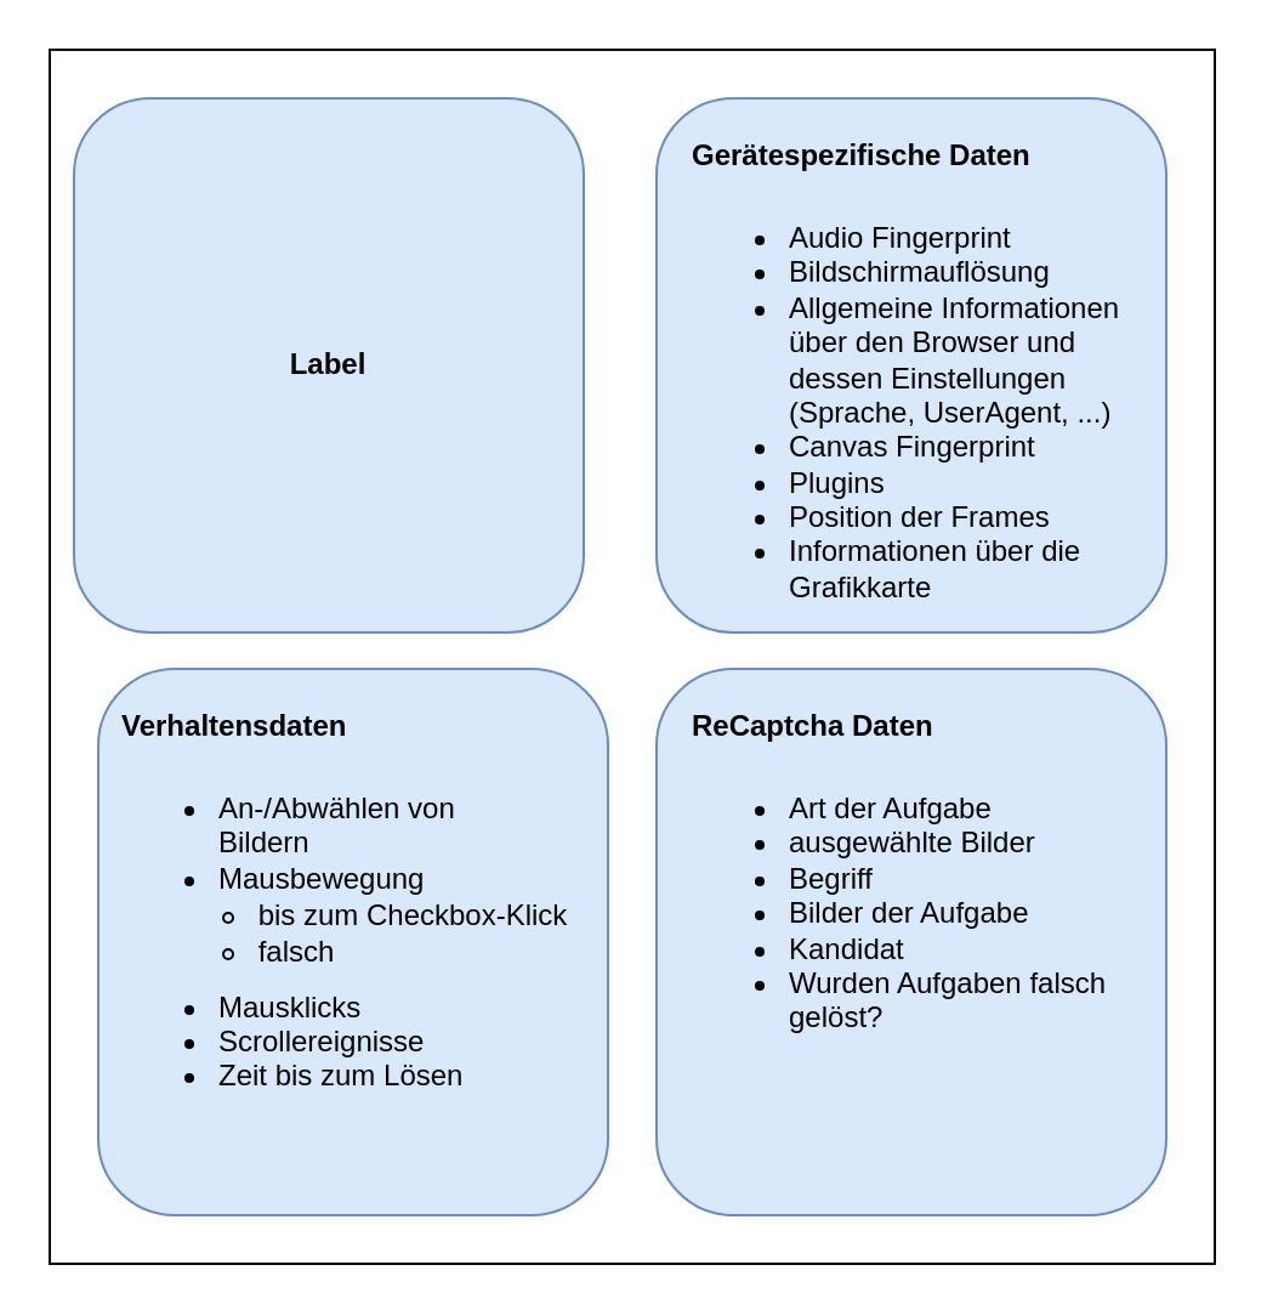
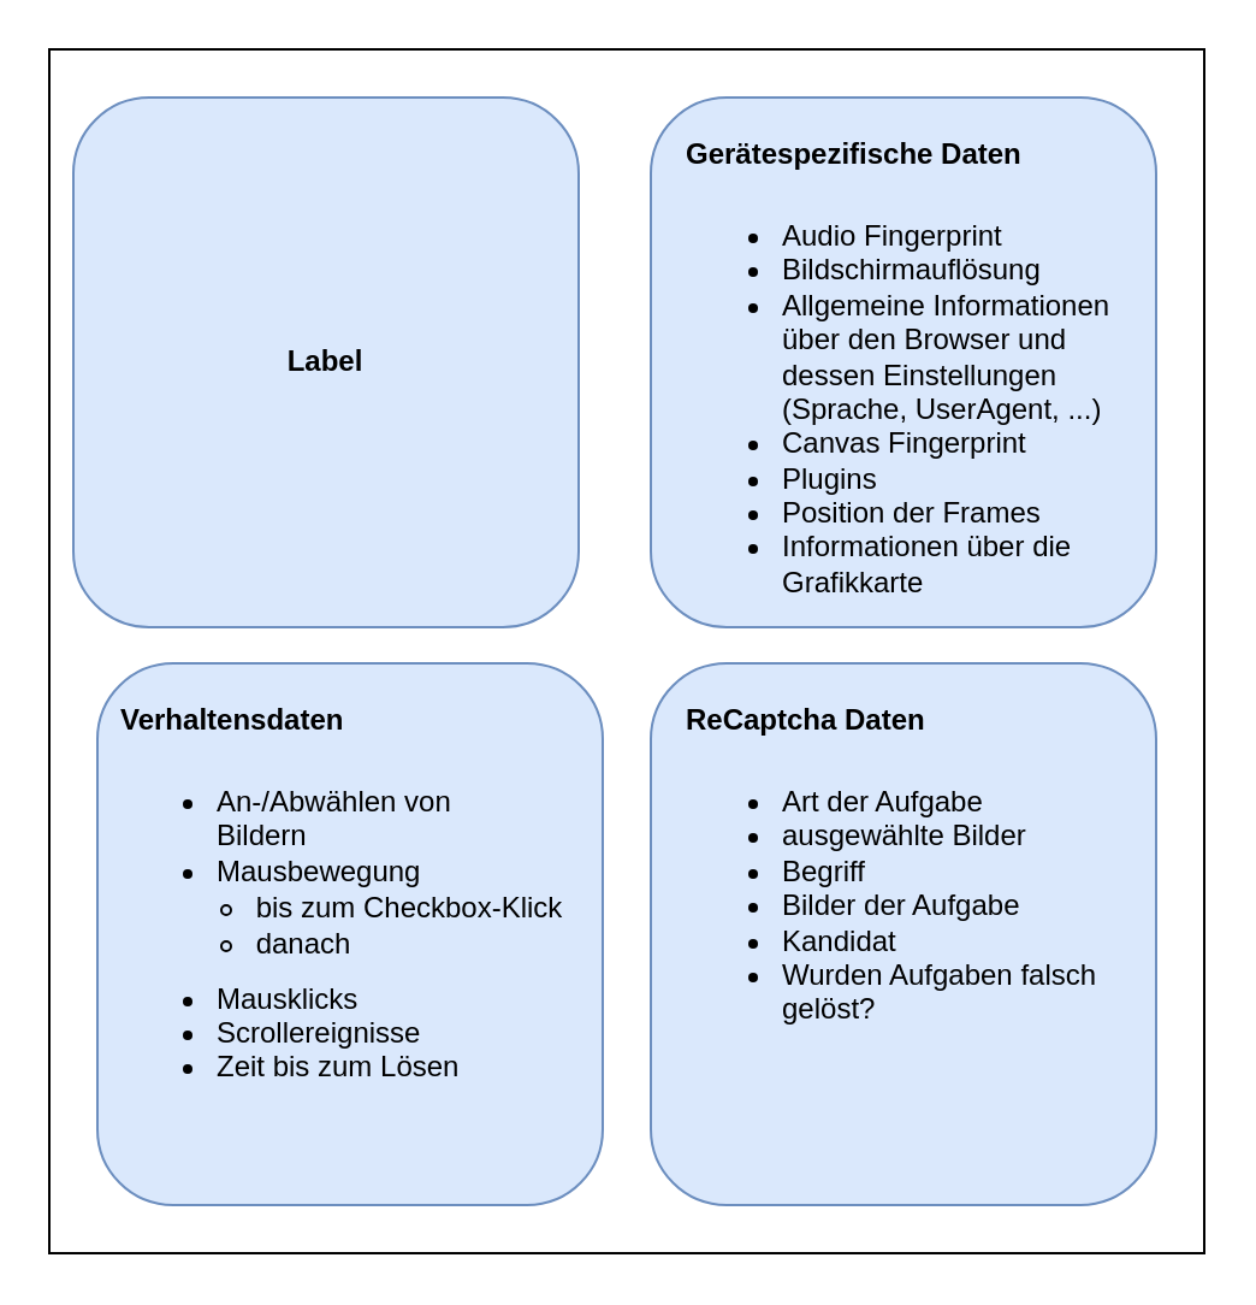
- <mxCell id="10" value="&lt;ul style=&quot;text-align: left&quot;&gt;&lt;ul&gt;&lt;li&gt;bis zum Checkbox-Klick&lt;/li&gt;&lt;li&gt;falsch&lt;/li&gt;&lt;/ul&gt;&lt;/ul&gt;" style="text;html=1;strokeColor=none;fillColor=none;align=center;verticalAlign=middle;whiteSpace=wrap;rounded=0;" vertex="1" parent="1"><mxGeometry x="25" y="334" width="210" height="100" as="geometry" /></mxCell>
+ <mxCell id="10" value="&lt;ul style=&quot;text-align: left&quot;&gt;&lt;ul&gt;&lt;li&gt;bis zum Checkbox-Klick&lt;/li&gt;&lt;li&gt;danach&lt;/li&gt;&lt;/ul&gt;&lt;/ul&gt;" style="text;html=1;strokeColor=none;fillColor=none;align=center;verticalAlign=middle;whiteSpace=wrap;rounded=0;" vertex="1" parent="1"><mxGeometry x="25" y="334" width="210" height="100" as="geometry" /></mxCell>
